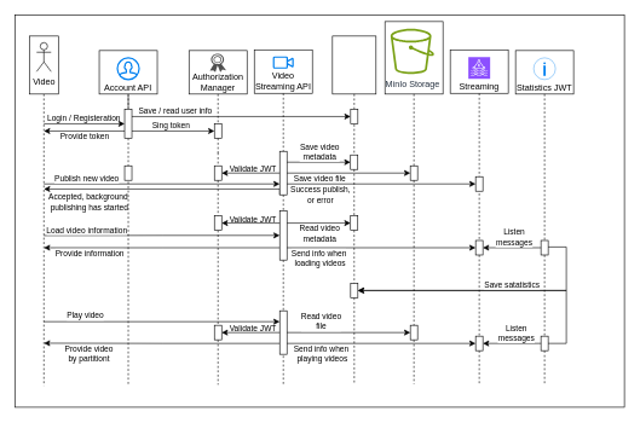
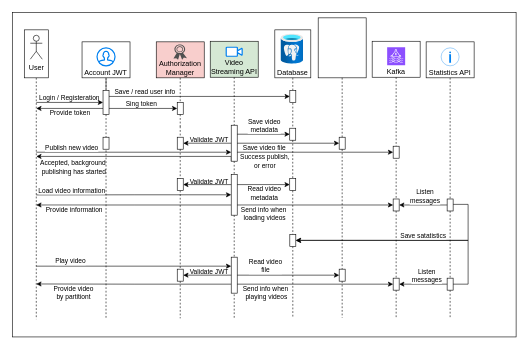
- <mxCell id="50" value="MinIo Storage&lt;br&gt;" style="sketch=0;outlineConnect=0;fontColor=#232F3E;gradientColor=none;fillColor=#7AA116;strokeColor=none;dashed=0;verticalLabelPosition=bottom;verticalAlign=top;align=center;html=1;fontSize=12;fontStyle=0;aspect=fixed;pointerEvents=1;shape=mxgraph.aws4.bucket;" parent="47" vertex="1"><mxGeometry x="7.72" y="10" width="60" height="62.4" as="geometry" /></mxCell>
+ <mxCell id="41" value="Database" style="image;aspect=fixed;html=1;points=[];align=center;fontSize=12;image=img/lib/azure2/databases/Azure_Database_PostgreSQL_Server.svg;" parent="38" vertex="1"><mxGeometry x="10" y="6.67" width="37.72" height="50.29" as="geometry" /></mxCell>
- <mxCell id="58" value="Video Streaming API" style="whiteSpace=wrap;html=1;labelPosition=center;verticalLabelPosition=middle;align=center;verticalAlign=bottom;" parent="56" vertex="1"><mxGeometry width="80" height="60" as="geometry" /></mxCell>
+ <mxCell id="58" value="Video Streaming API" style="whiteSpace=wrap;html=1;labelPosition=center;verticalLabelPosition=middle;align=center;verticalAlign=bottom;fillColor=#d5e8d4;" parent="56" vertex="1"><mxGeometry width="80" height="60" as="geometry" /></mxCell>
- <mxCell id="102" value="&lt;font style=&quot;font-size: 12px;&quot;&gt;Authorization Manager&lt;/font&gt;" style="whiteSpace=wrap;html=1;labelPosition=center;verticalLabelPosition=middle;align=center;verticalAlign=bottom;" vertex="1" parent="101"><mxGeometry width="80.0" height="60" as="geometry" /></mxCell>
+ <mxCell id="102" value="&lt;font style=&quot;font-size: 12px;&quot;&gt;Authorization Manager&lt;/font&gt;" style="whiteSpace=wrap;html=1;labelPosition=center;verticalLabelPosition=middle;align=center;verticalAlign=bottom;fillColor=#f8cecc;" vertex="1" parent="101"><mxGeometry width="80.0" height="60" as="geometry" /></mxCell>
- <mxCell id="32" value="Statistics JWT" style="whiteSpace=wrap;html=1;labelPosition=center;verticalLabelPosition=middle;align=center;verticalAlign=bottom;" parent="30" vertex="1"><mxGeometry width="80" height="60" as="geometry" /></mxCell>
+ <mxCell id="32" value="Statistics API" style="whiteSpace=wrap;html=1;labelPosition=center;verticalLabelPosition=middle;align=center;verticalAlign=bottom;" parent="30" vertex="1"><mxGeometry width="80" height="60" as="geometry" /></mxCell>
- <mxCell id="6" value="Video" style="shape=umlActor;verticalLabelPosition=bottom;verticalAlign=top;html=1;outlineConnect=0;" parent="3" vertex="1"><mxGeometry x="-50" y="9" width="20" height="40" as="geometry" /></mxCell>
+ <mxCell id="6" value="User" style="shape=umlActor;verticalLabelPosition=bottom;verticalAlign=top;html=1;outlineConnect=0;" parent="3" vertex="1"><mxGeometry x="-50" y="9" width="20" height="40" as="geometry" /></mxCell>
- <mxCell id="23" value="Streaming" style="whiteSpace=wrap;html=1;labelPosition=center;verticalLabelPosition=middle;align=center;verticalAlign=bottom;" parent="21" vertex="1"><mxGeometry width="80" height="60" as="geometry" /></mxCell>
+ <mxCell id="23" value="Kafka" style="whiteSpace=wrap;html=1;labelPosition=center;verticalLabelPosition=middle;align=center;verticalAlign=bottom;" parent="21" vertex="1"><mxGeometry width="80" height="60" as="geometry" /></mxCell>
- <mxCell id="11" value="Account API" style="whiteSpace=wrap;html=1;labelPosition=center;verticalLabelPosition=middle;align=center;verticalAlign=bottom;" parent="9" vertex="1"><mxGeometry width="80" height="60" as="geometry" /></mxCell>
+ <mxCell id="11" value="Account JWT" style="whiteSpace=wrap;html=1;labelPosition=center;verticalLabelPosition=middle;align=center;verticalAlign=bottom;" parent="9" vertex="1"><mxGeometry width="80" height="60" as="geometry" /></mxCell>
